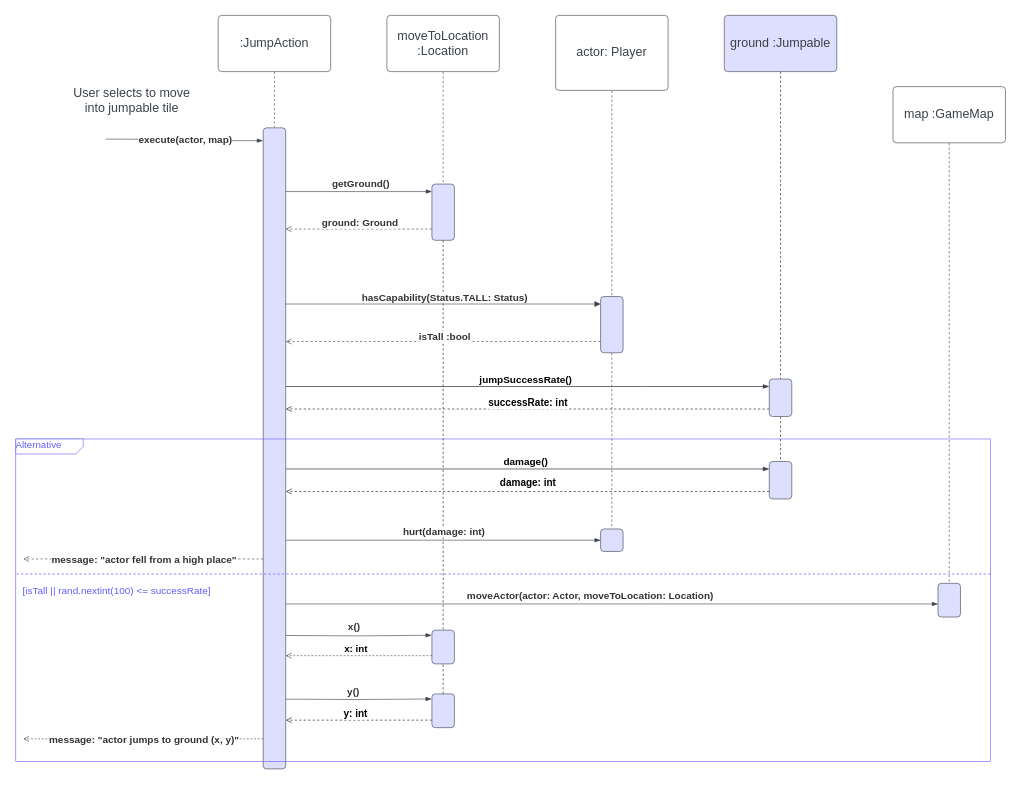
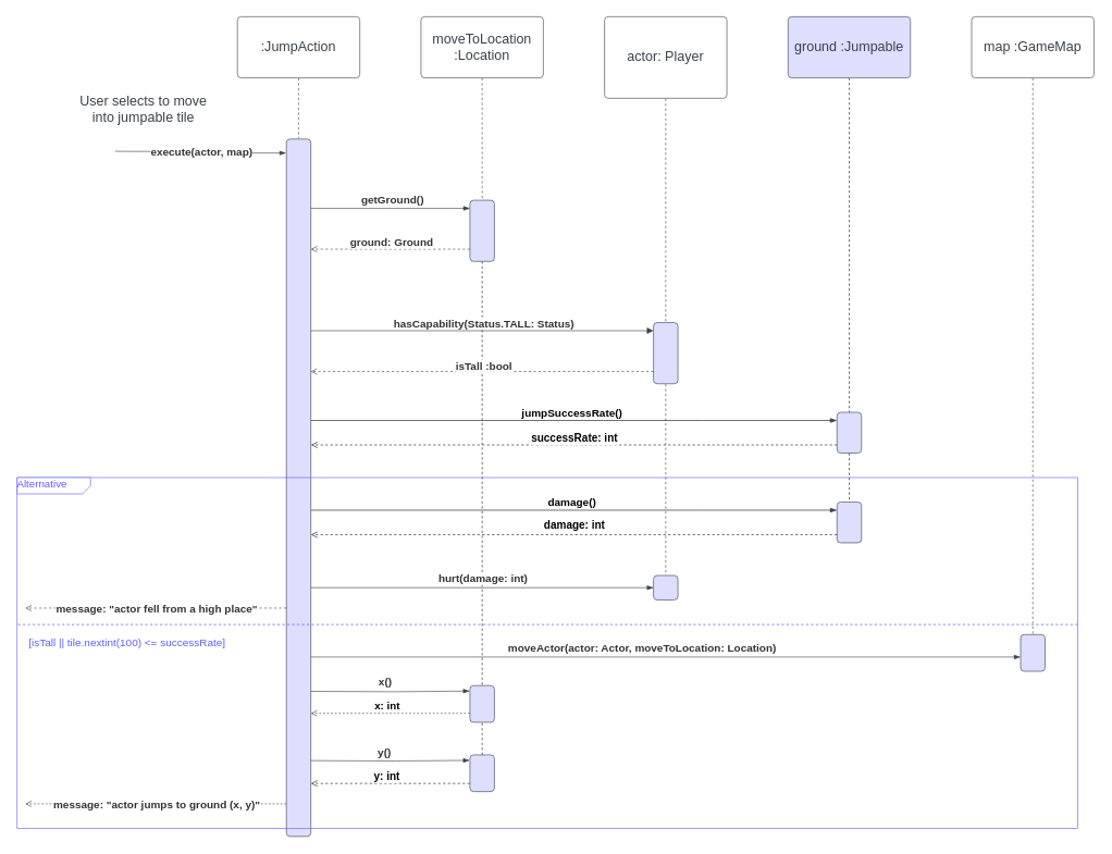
- <mxCell id="22" value="map :GameMap" style="html=1;overflow=block;blockSpacing=1;whiteSpace=wrap;fontSize=16.7;fontColor=#3a414a;spacing=3.8;strokeColor=#3a414a;strokeOpacity=100;rounded=1;absoluteArcSize=1;arcSize=9;strokeWidth=0.8;" parent="1" vertex="1"><mxGeometry x="1190" y="115" width="150" height="75" as="geometry" /></mxCell>
+ <mxCell id="22" value="map :GameMap" style="html=1;overflow=block;blockSpacing=1;whiteSpace=wrap;fontSize=16.7;fontColor=#3a414a;spacing=3.8;strokeColor=#3a414a;strokeOpacity=100;rounded=1;absoluteArcSize=1;arcSize=9;strokeWidth=0.8;" parent="1" vertex="1"><mxGeometry x="1190" y="20" width="150" height="75" as="geometry" /></mxCell>
- <mxCell id="6" value="[isTall || rand.nextint(100) &amp;lt;= successRate]" style="html=1;overflow=block;blockSpacing=1;whiteSpace=wrap;fontSize=13.3;fontColor=#635DFF;spacing=3.8;strokeOpacity=0;fillOpacity=0;rounded=1;absoluteArcSize=1;arcSize=9;fillColor=#ffffff;strokeWidth=0.8;" parent="3" vertex="1"><mxGeometry y="190" width="270" height="24" as="geometry" /></mxCell>
+ <mxCell id="6" value="[isTall || tile.nextint(100) &amp;lt;= successRate]" style="html=1;overflow=block;blockSpacing=1;whiteSpace=wrap;fontSize=13.3;fontColor=#635DFF;spacing=3.8;strokeOpacity=0;fillOpacity=0;rounded=1;absoluteArcSize=1;arcSize=9;fillColor=#ffffff;strokeWidth=0.8;" parent="3" vertex="1"><mxGeometry y="190" width="270" height="24" as="geometry" /></mxCell>
